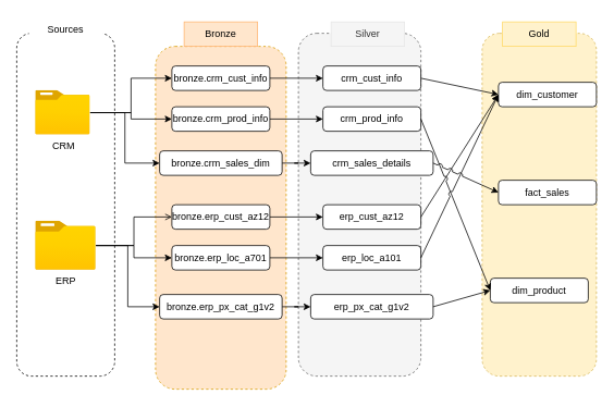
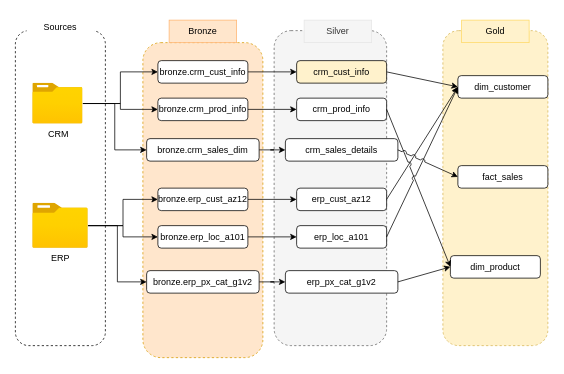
- <mxCell id="30" value="crm_cust_info" style="rounded=1;whiteSpace=wrap;html=1;" parent="1" vertex="1"><mxGeometry x="395" y="80" width="120" height="30" as="geometry" /></mxCell>
+ <mxCell id="30" value="crm_cust_info" style="rounded=1;whiteSpace=wrap;html=1;fillColor=#fff2cc;" parent="1" vertex="1"><mxGeometry x="395" y="80" width="120" height="30" as="geometry" /></mxCell>
- <mxCell id="14" style="edgeStyle=orthogonalEdgeStyle;rounded=0;orthogonalLoop=1;jettySize=auto;html=1;entryX=0;entryY=0.5;entryDx=0;entryDy=0;endArrow=open;" parent="1" source="17" target="25" edge="1"><mxGeometry relative="1" as="geometry" /></mxCell>
+ <mxCell id="14" style="edgeStyle=orthogonalEdgeStyle;rounded=0;orthogonalLoop=1;jettySize=auto;html=1;entryX=0;entryY=0.5;entryDx=0;entryDy=0;" parent="1" source="17" target="25" edge="1"><mxGeometry relative="1" as="geometry" /></mxCell>
- <mxCell id="27" value="bronze.erp_loc_a701" style="rounded=1;whiteSpace=wrap;html=1;" parent="1" vertex="1"><mxGeometry x="210" y="300" width="120" height="30" as="geometry" /></mxCell>
+ <mxCell id="27" value="bronze.erp_loc_a101" style="rounded=1;whiteSpace=wrap;html=1;" parent="1" vertex="1"><mxGeometry x="210" y="300" width="120" height="30" as="geometry" /></mxCell>
